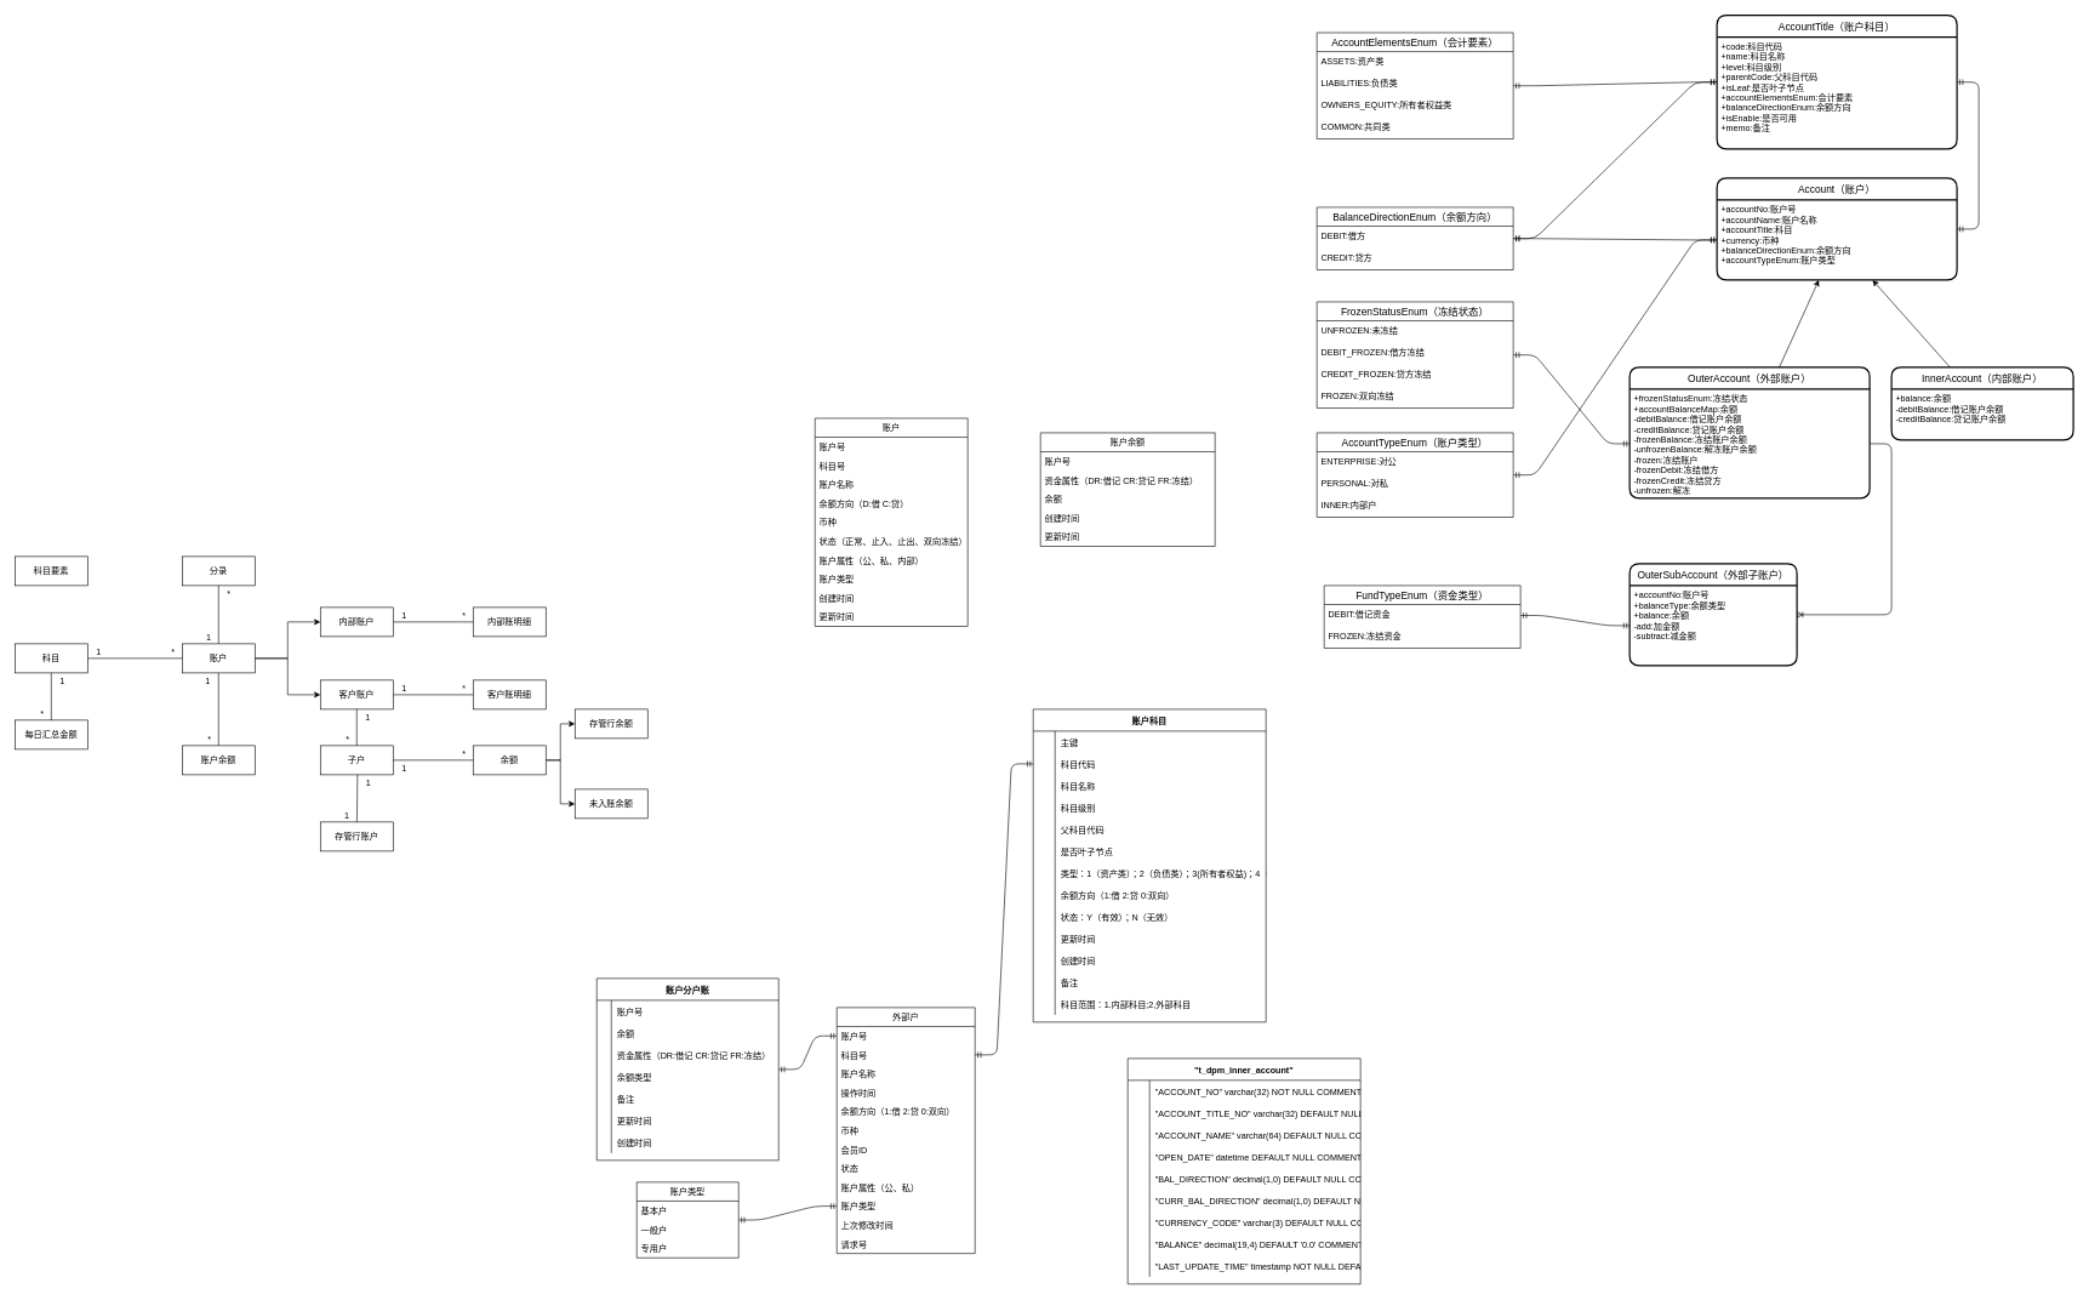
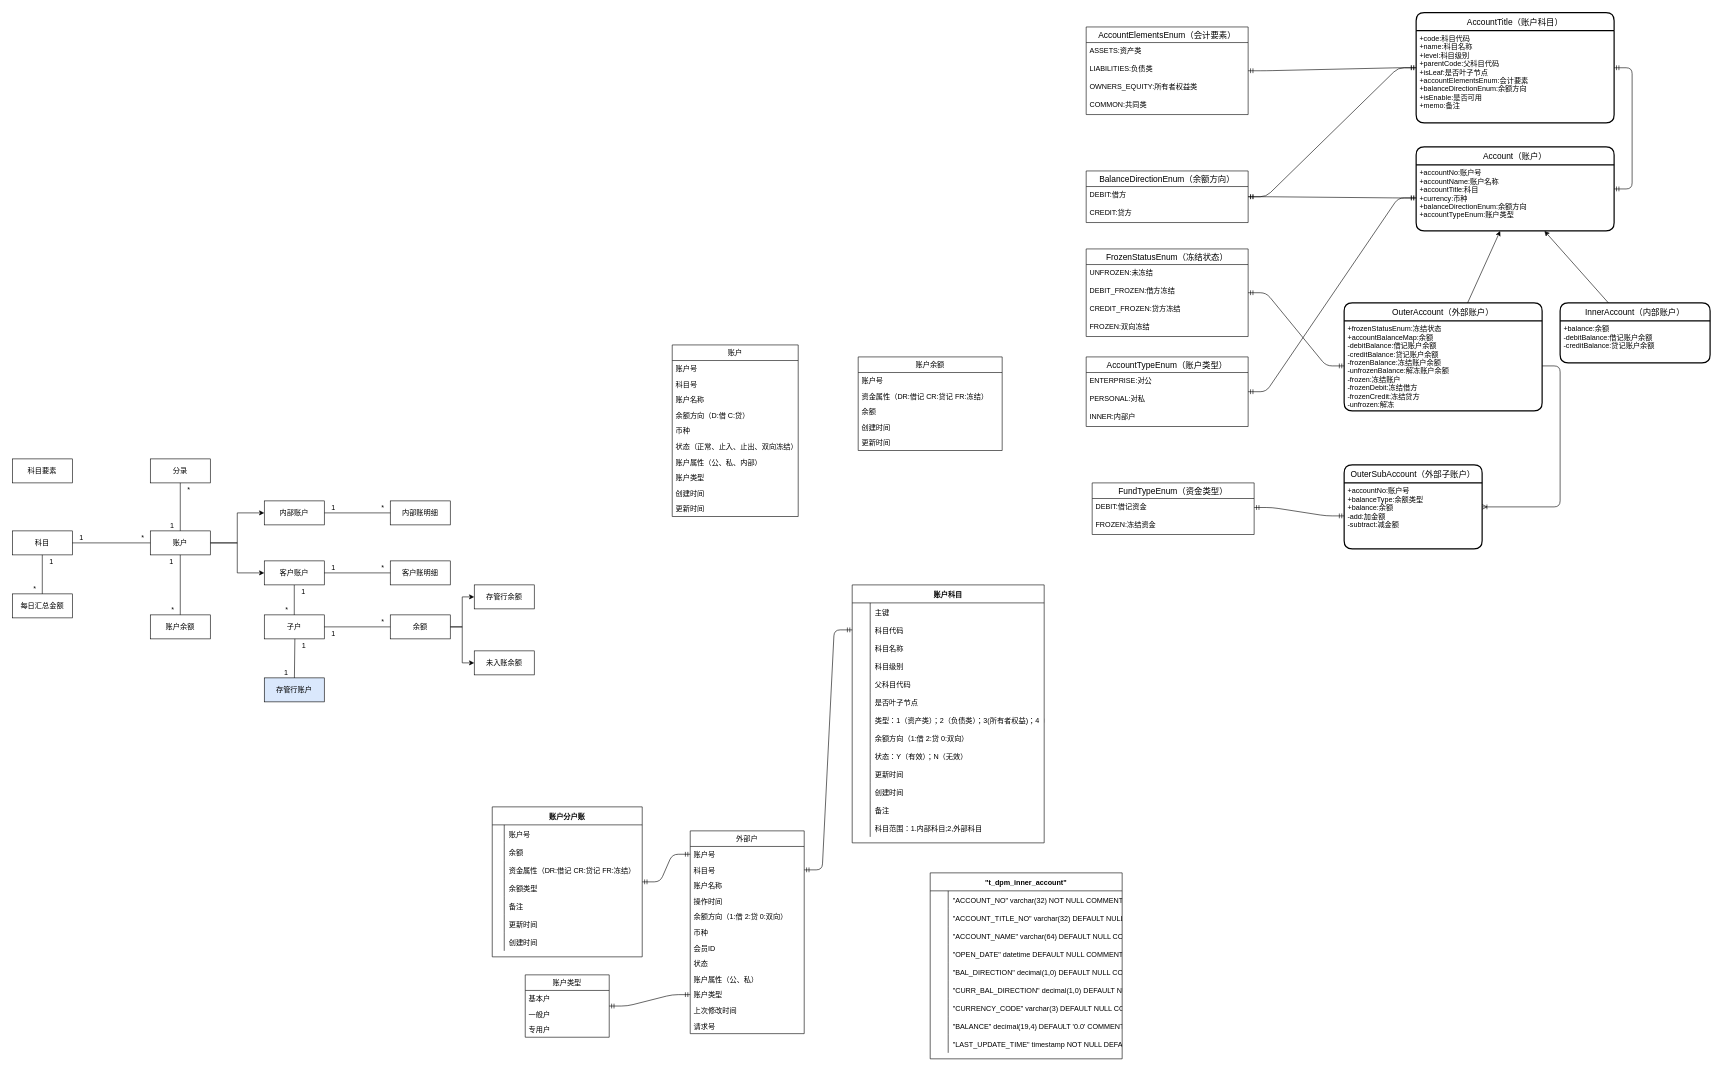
- <mxCell id="32" value="存管行账户" style="whiteSpace=wrap;html=1;align=center;" parent="1" vertex="1"><mxGeometry x="440" y="1129" width="100" height="40" as="geometry" /></mxCell>
+ <mxCell id="32" value="存管行账户" style="whiteSpace=wrap;html=1;align=center;fillColor=#dae8fc;" parent="1" vertex="1"><mxGeometry x="440" y="1129" width="100" height="40" as="geometry" /></mxCell>
